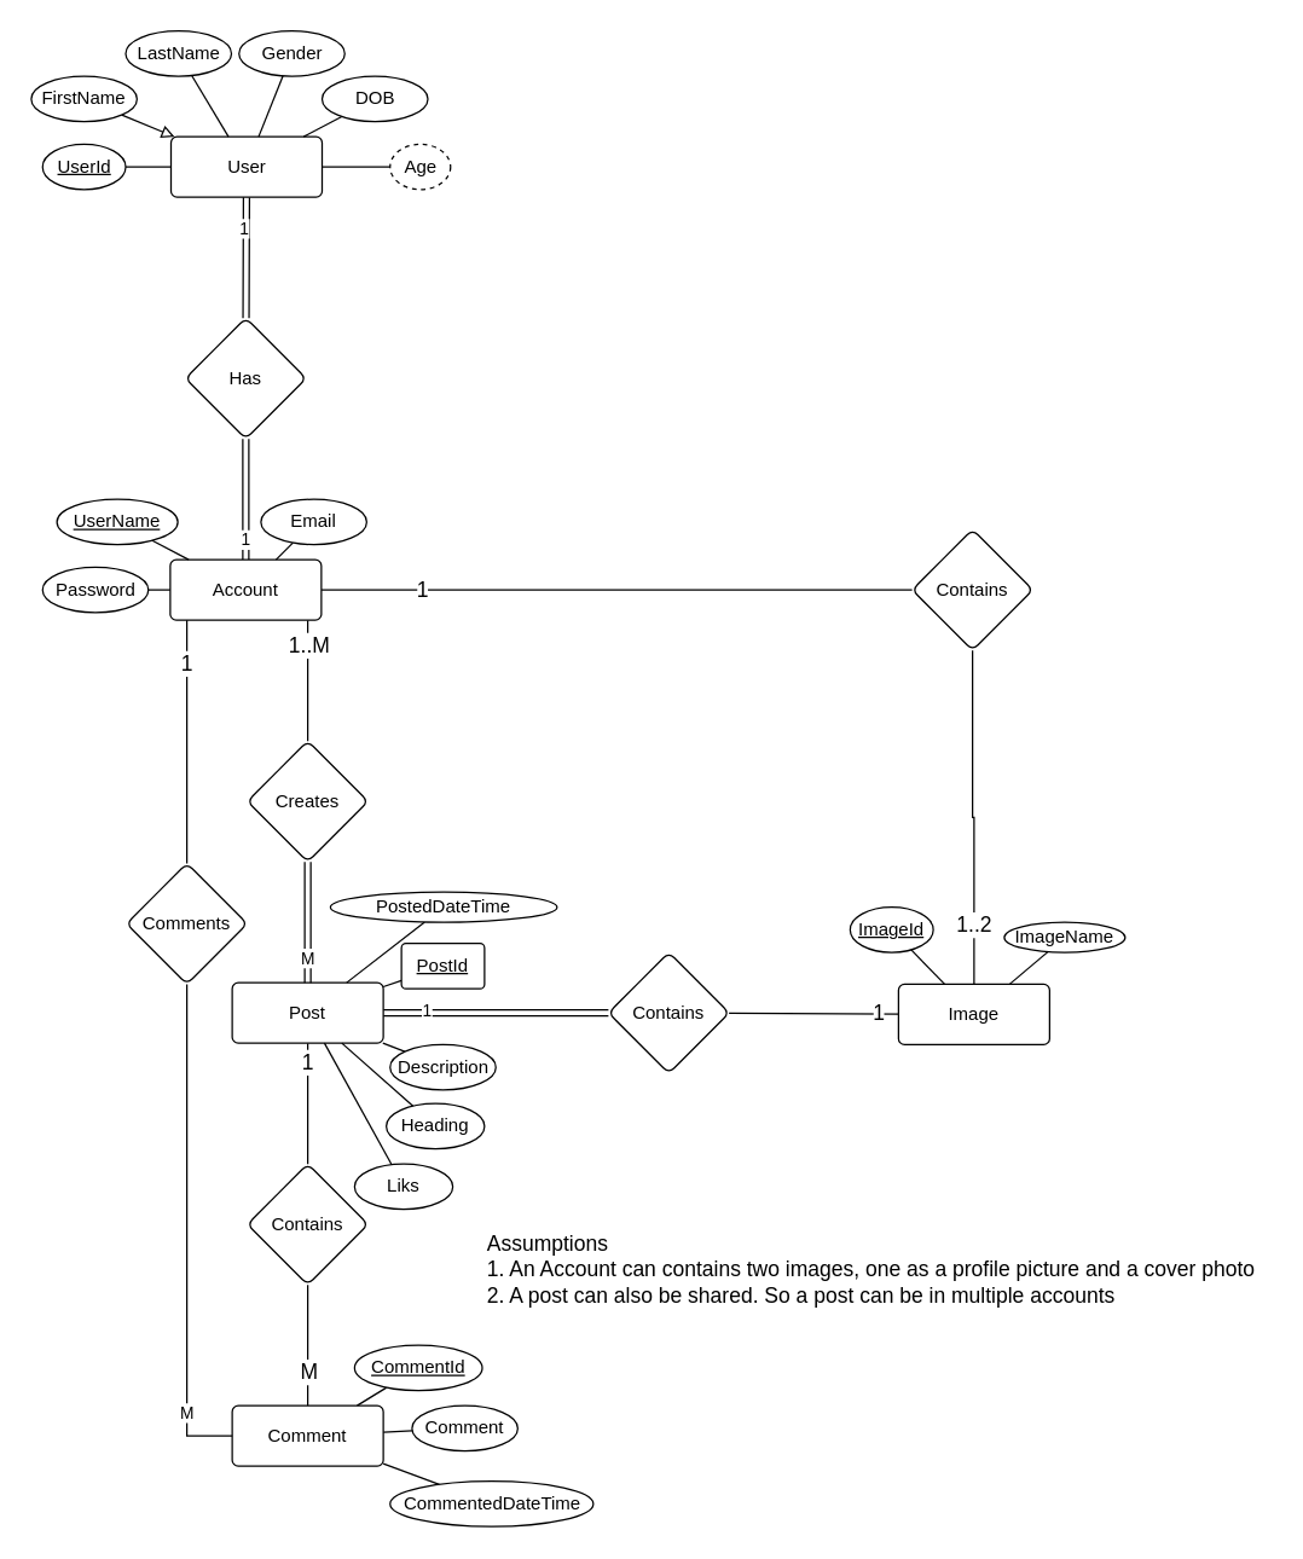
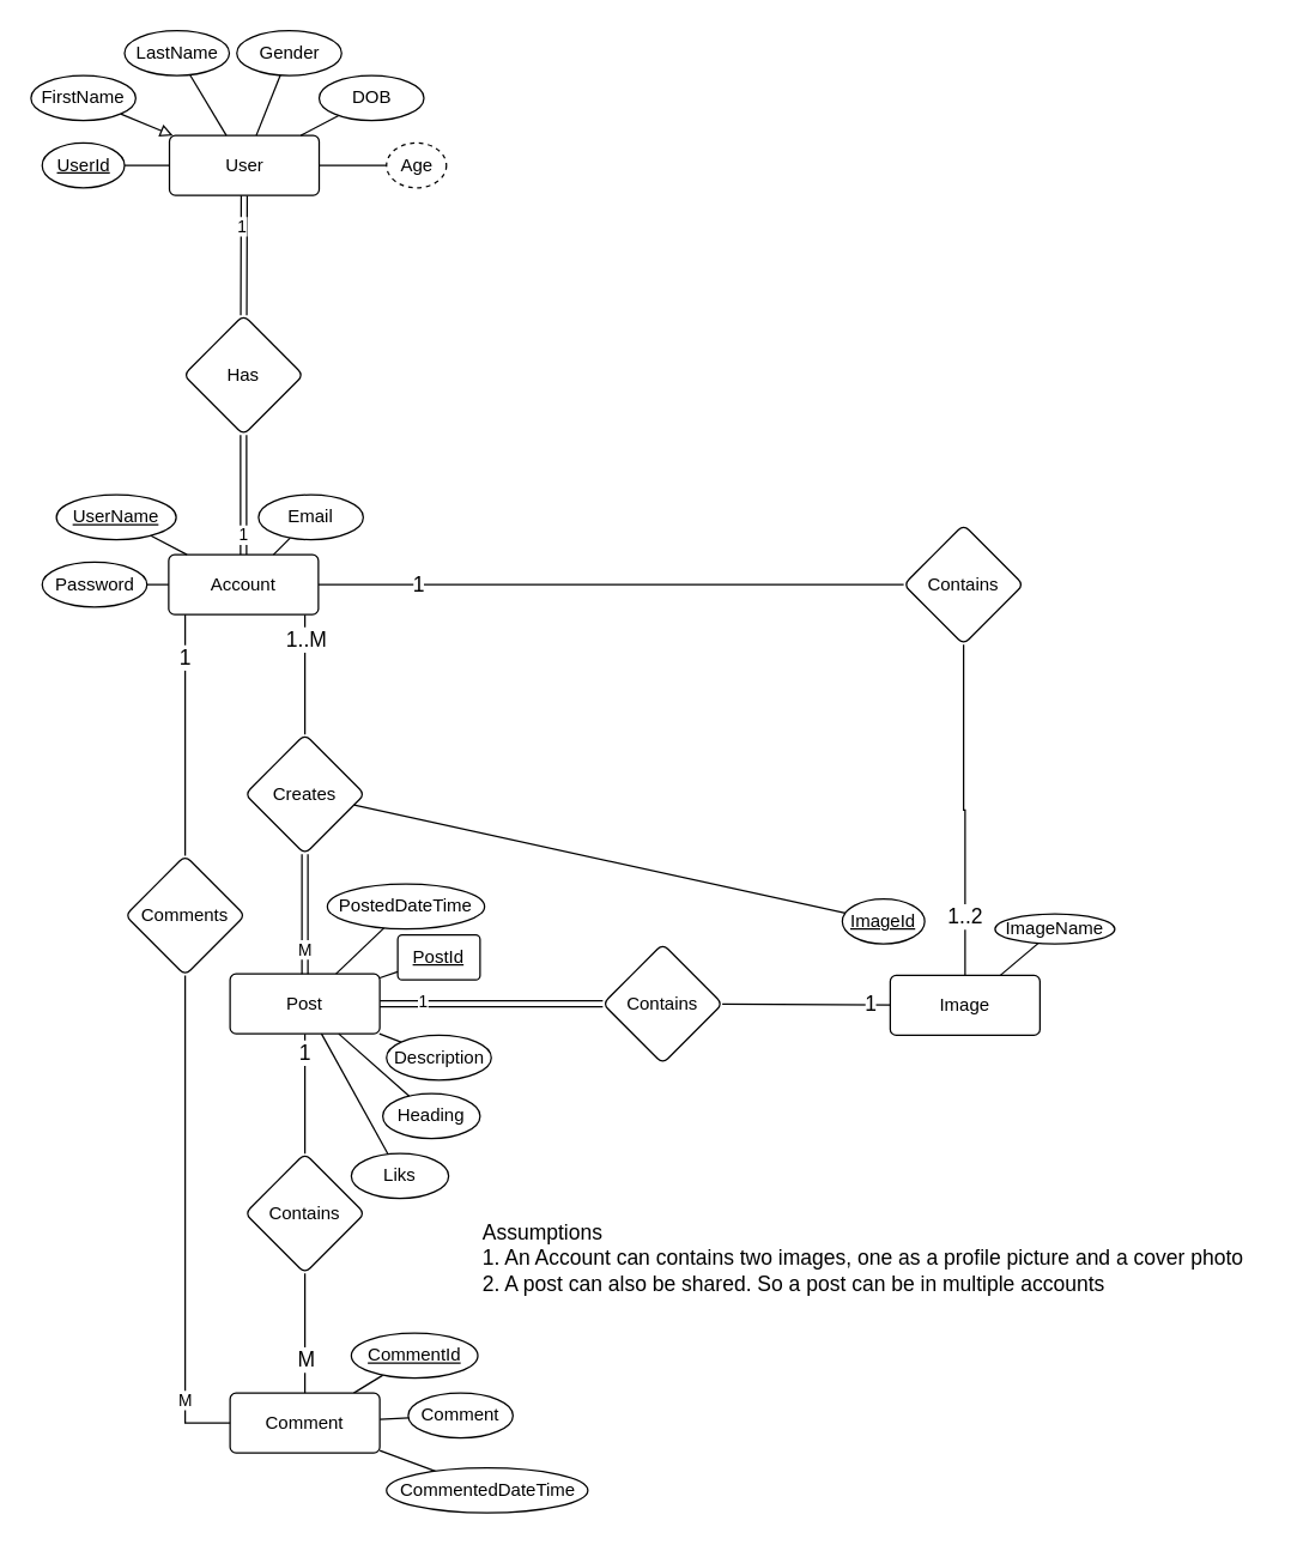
- <mxCell id="43" value="PostedDateTime" style="ellipse;whiteSpace=wrap;html=1;rounded=1;arcSize=10;fontStyle=0" parent="1" vertex="1"><mxGeometry x="218" y="590" width="150" height="20" as="geometry" /></mxCell>
+ <mxCell id="43" value="PostedDateTime" style="ellipse;whiteSpace=wrap;html=1;rounded=1;arcSize=10;fontStyle=0" parent="1" vertex="1"><mxGeometry x="218" y="590" width="105" height="30" as="geometry" /></mxCell>
- <mxCell id="52" style="rounded=0;orthogonalLoop=1;jettySize=auto;html=1;endArrow=none;endFill=0;" parent="1" source="53" target="51" edge="1"><mxGeometry relative="1" as="geometry" /></mxCell>
+ <mxCell id="52" style="rounded=0;orthogonalLoop=1;jettySize=auto;html=1;endArrow=none;endFill=0;" parent="1" source="53" target="38" edge="1"><mxGeometry relative="1" as="geometry" /></mxCell>
